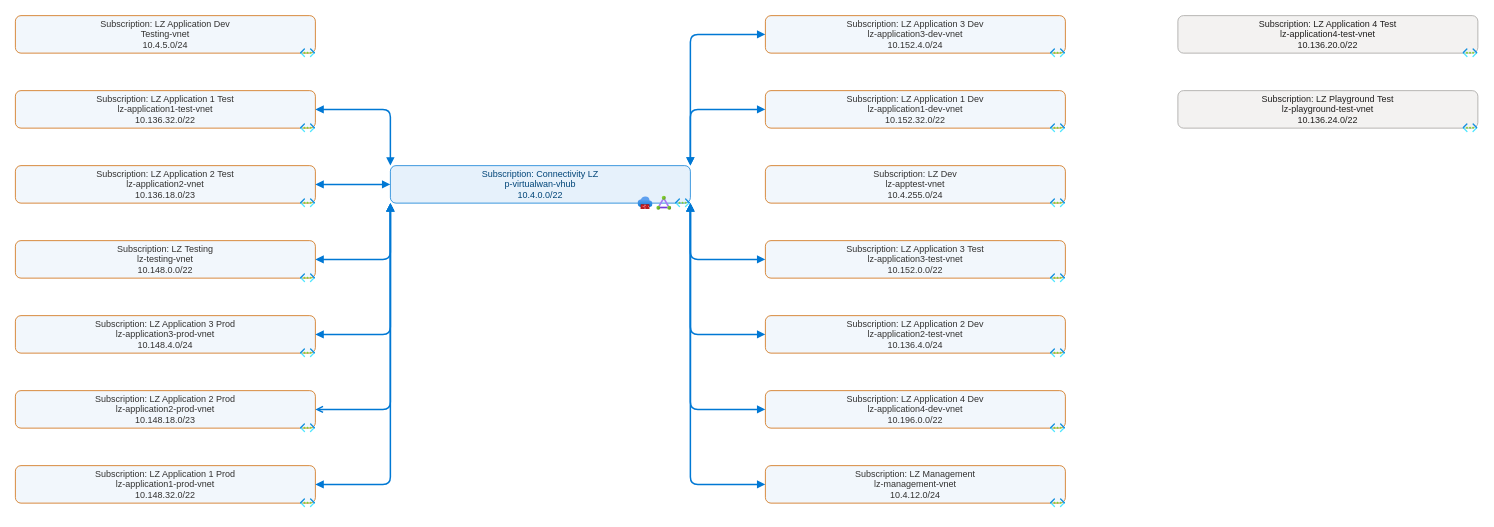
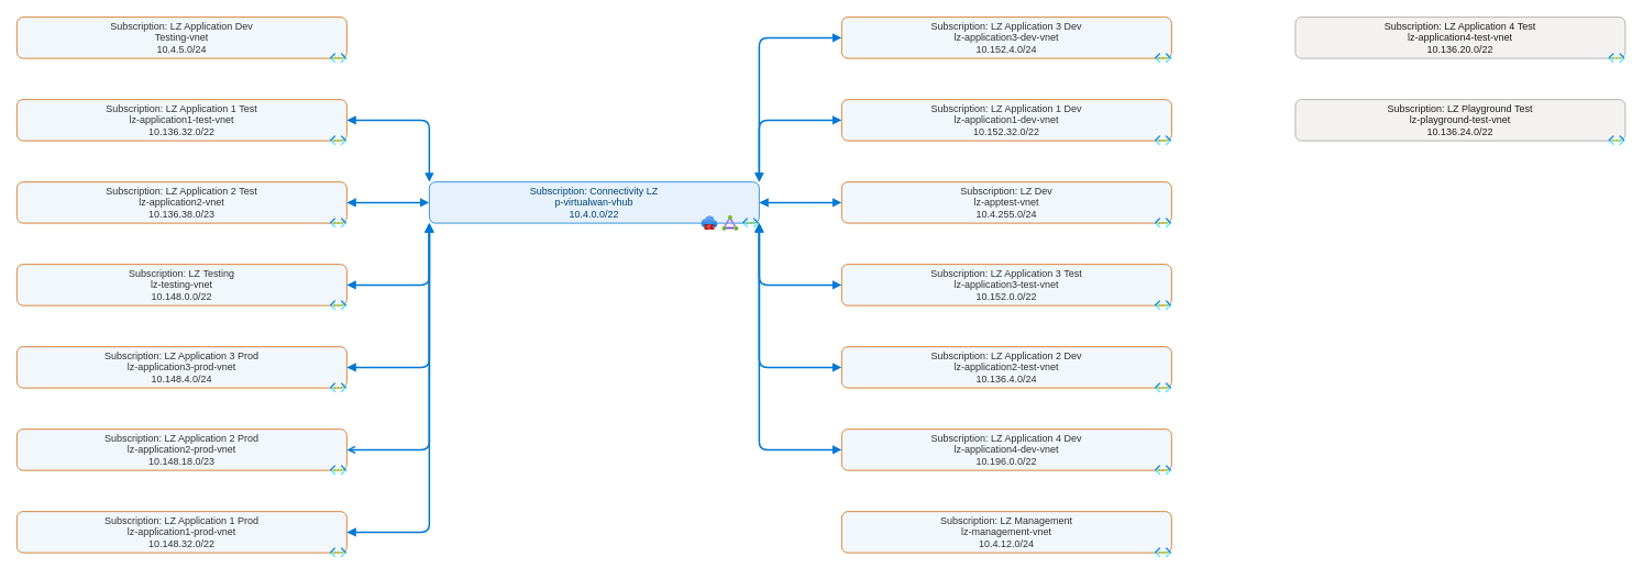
- <mxCell id="33" style="shape=rectangle;rounded=1;whiteSpace=wrap;html=1;strokeColor=#CC6600;fontColor=#323130;fillColor=#f2f7fc" vertex="1" parent="1" value="Subscription: LZ Application 2 Test&#10;lz-application2-vnet&#10;10.136.18.0/23"><mxGeometry x="20" y="220" width="400" height="50" as="geometry" /></mxCell>
+ <mxCell id="33" style="shape=rectangle;rounded=1;whiteSpace=wrap;html=1;strokeColor=#CC6600;fontColor=#323130;fillColor=#f2f7fc" vertex="1" parent="1" value="Subscription: LZ Application 2 Test&#10;lz-application2-vnet&#10;10.136.38.0/23"><mxGeometry x="20" y="220" width="400" height="50" as="geometry" /></mxCell>
+ <mxCell id="15" edge="1" source="2" target="13" style="edgeStyle=orthogonalEdgeStyle;rounded=1;strokeColor=#0078D4;strokeWidth=2;endArrow=block;startArrow=block;" parent="1"><mxGeometry relative="1" as="geometry"><Array as="points"><mxPoint x="920" y="245" /><mxPoint x="1020" y="245" /></Array></mxGeometry></mxCell>
- <mxCell id="27" edge="1" source="2" target="25" style="edgeStyle=orthogonalEdgeStyle;rounded=1;strokeColor=#0078D4;strokeWidth=2;endArrow=block;startArrow=block;" parent="1"><mxGeometry relative="1" as="geometry"><Array as="points"><mxPoint x="920" y="645" /><mxPoint x="1020" y="645" /></Array></mxGeometry></mxCell>
